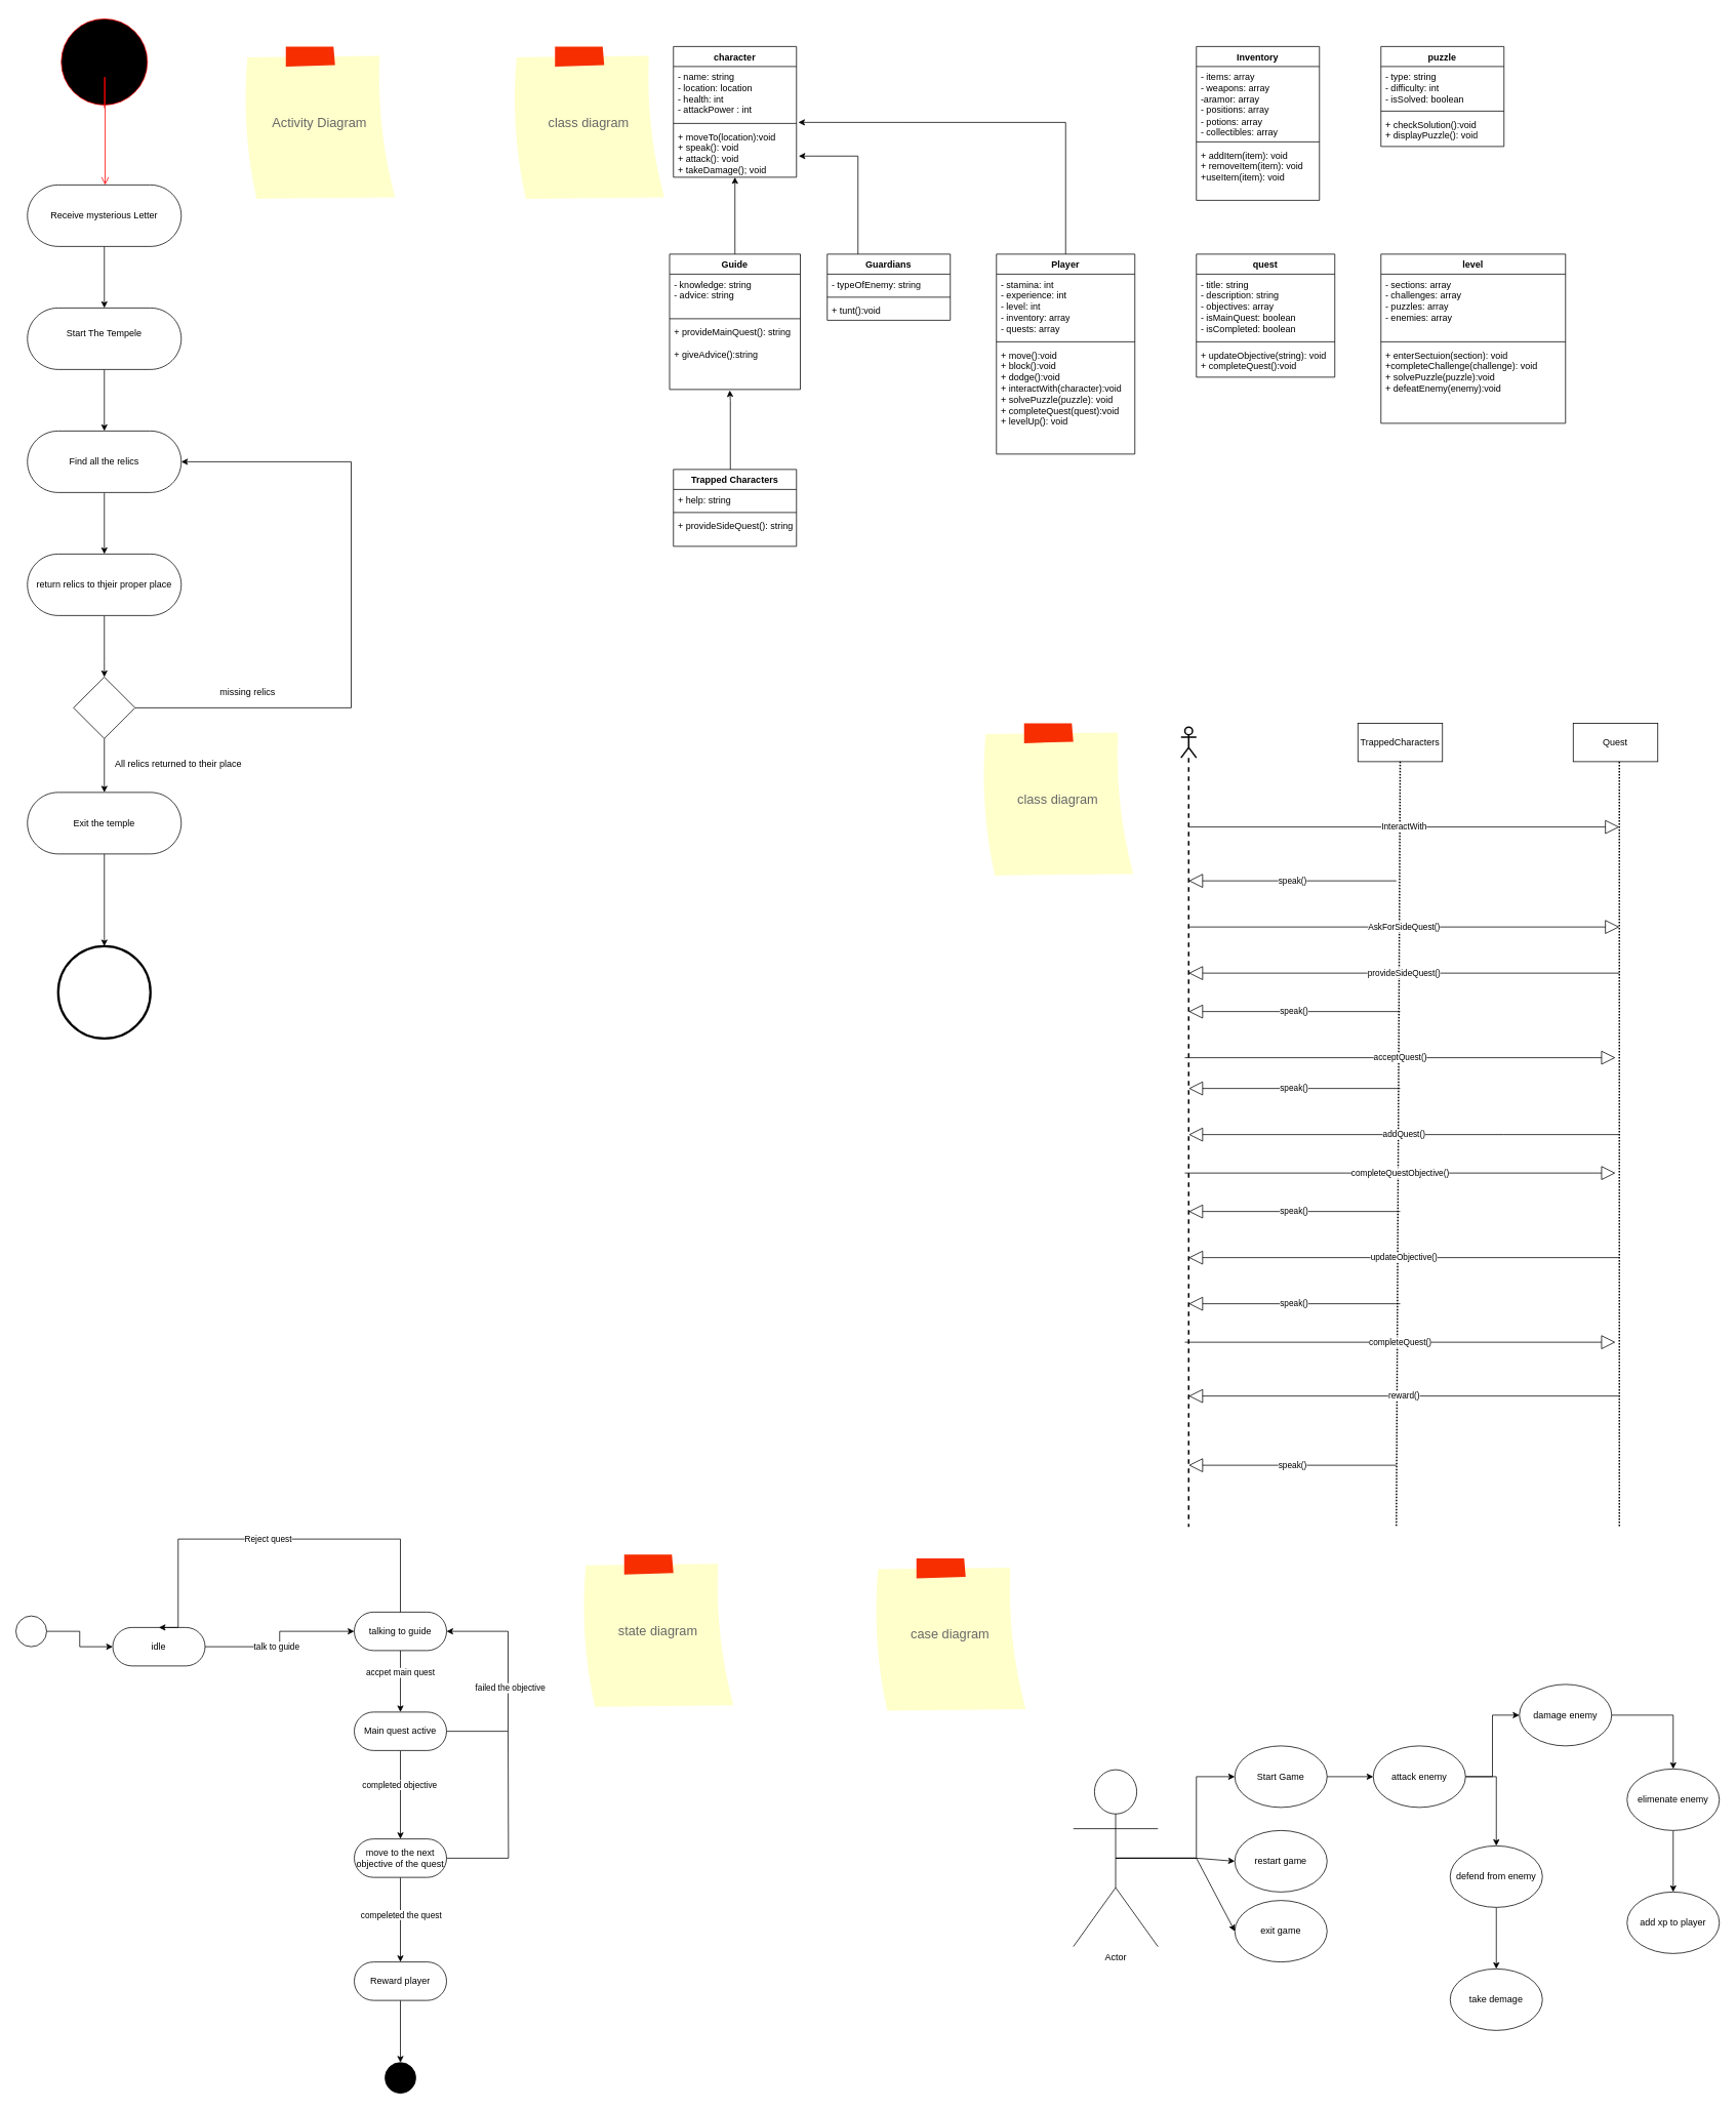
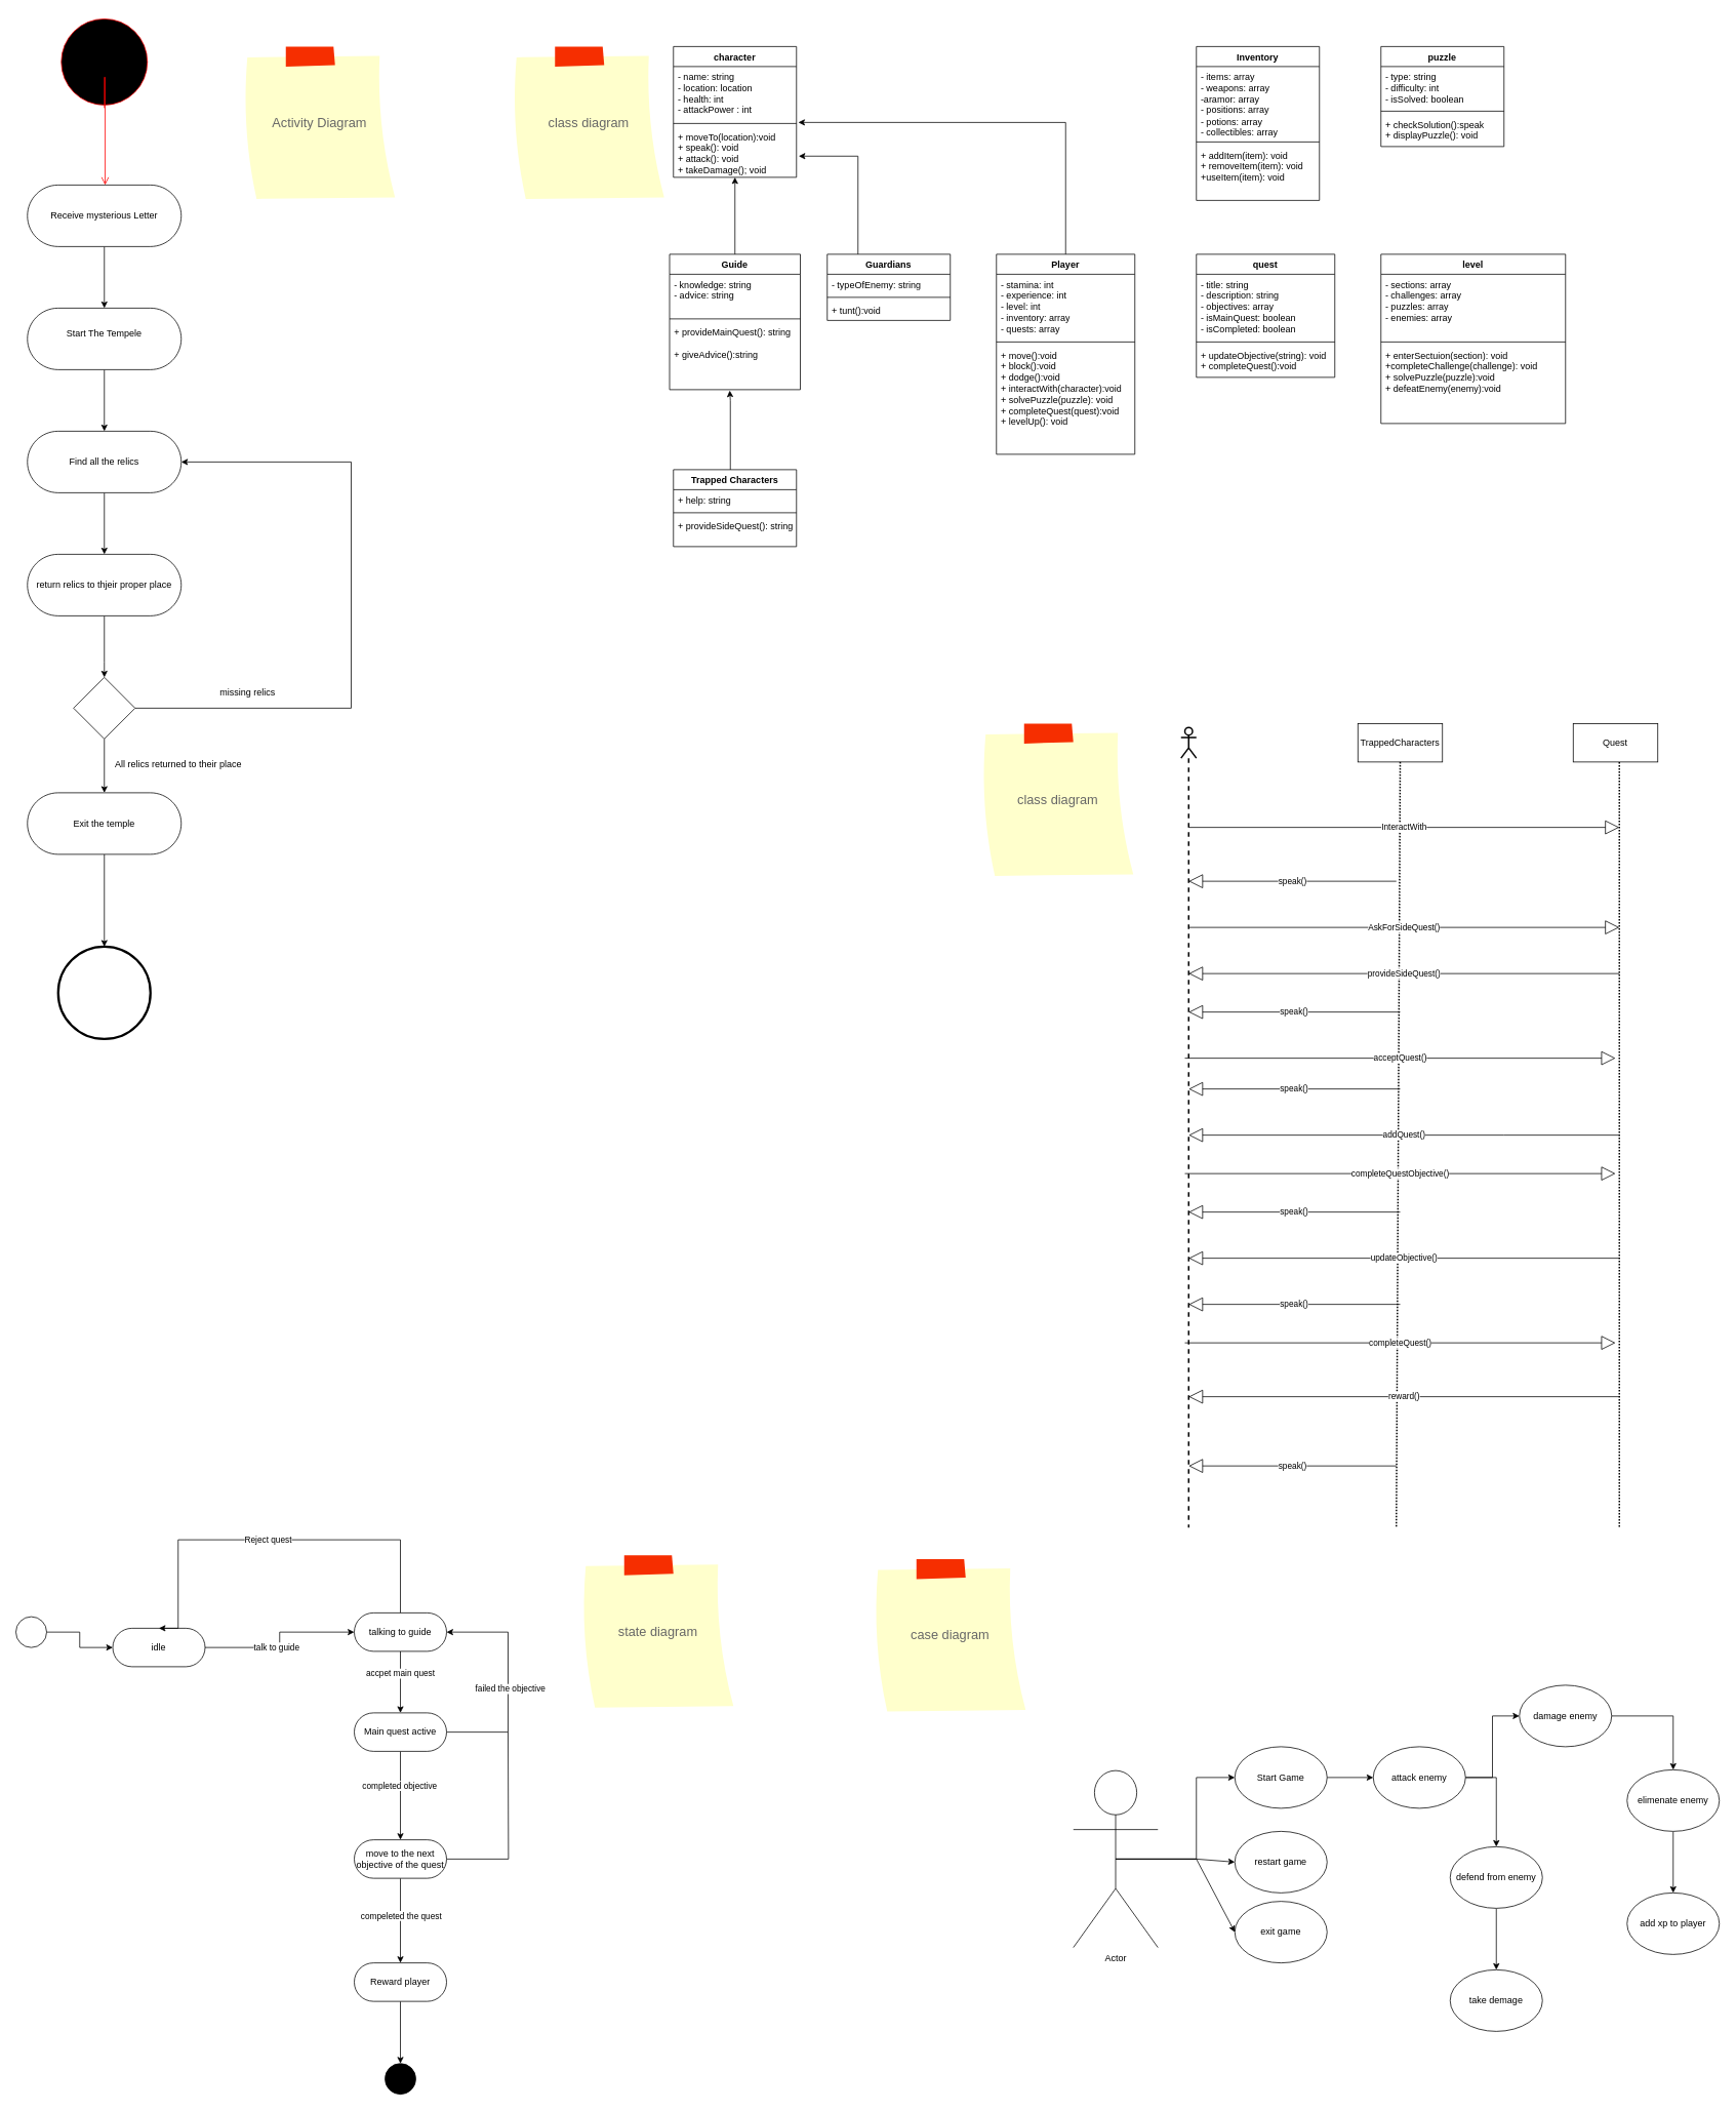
- <mxCell id="52" value="&lt;div&gt;+ checkSolution():void&lt;/div&gt;&lt;div&gt;+ displayPuzzle(): void&lt;br&gt;&lt;/div&gt;" style="text;strokeColor=none;fillColor=none;align=left;verticalAlign=top;spacingLeft=4;spacingRight=4;overflow=hidden;rotatable=0;points=[[0,0.5],[1,0.5]];portConstraint=eastwest;whiteSpace=wrap;html=1;" vertex="1" parent="49"><mxGeometry y="88" width="160" height="42" as="geometry" /></mxCell>
+ <mxCell id="52" value="&lt;div&gt;+ checkSolution():speak&lt;/div&gt;&lt;div&gt;+ displayPuzzle(): void&lt;br&gt;&lt;/div&gt;" style="text;strokeColor=none;fillColor=none;align=left;verticalAlign=top;spacingLeft=4;spacingRight=4;overflow=hidden;rotatable=0;points=[[0,0.5],[1,0.5]];portConstraint=eastwest;whiteSpace=wrap;html=1;" vertex="1" parent="49"><mxGeometry y="88" width="160" height="42" as="geometry" /></mxCell>
